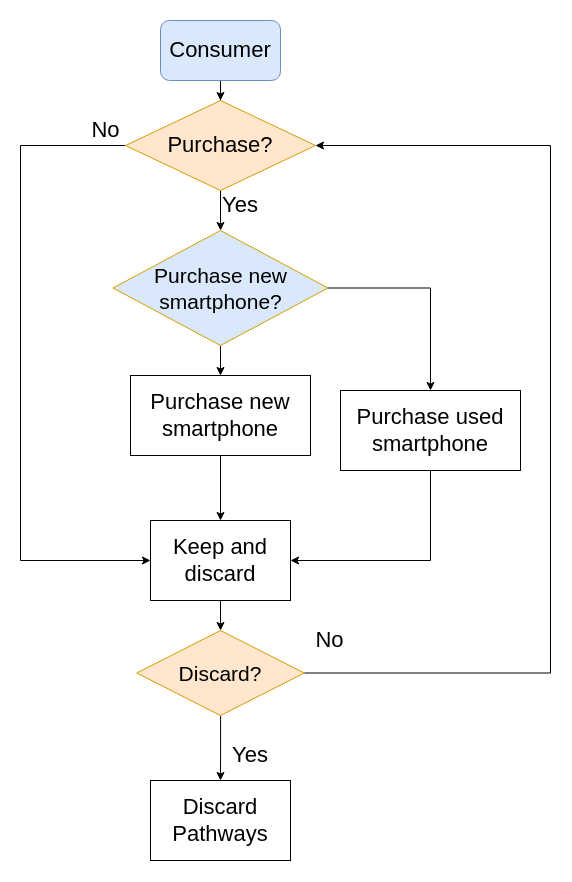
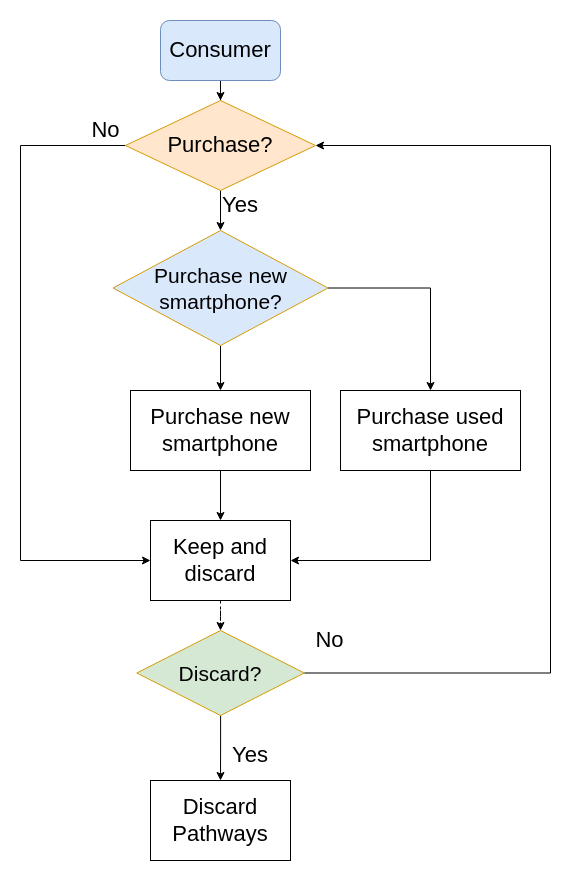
- <mxCell id="15" value="&lt;font style=&quot;font-size: 22px;&quot;&gt;Purchase new smartphone&lt;/font&gt;" style="rounded=0;whiteSpace=wrap;html=1;" vertex="1" parent="1"><mxGeometry x="130" y="375" width="180" height="80" as="geometry" /></mxCell>
+ <mxCell id="15" value="&lt;font style=&quot;font-size: 22px;&quot;&gt;Purchase new smartphone&lt;/font&gt;" style="rounded=0;whiteSpace=wrap;html=1;" vertex="1" parent="1"><mxGeometry x="130" y="390" width="180" height="80" as="geometry" /></mxCell>
- <mxCell id="7" style="edgeStyle=orthogonalEdgeStyle;rounded=0;orthogonalLoop=1;jettySize=auto;html=1;entryX=0.5;entryY=0;entryDx=0;entryDy=0;" edge="1" parent="1" source="8" target="21"><mxGeometry relative="1" as="geometry" /></mxCell>
+ <mxCell id="7" style="edgeStyle=orthogonalEdgeStyle;rounded=0;orthogonalLoop=1;jettySize=auto;html=1;entryX=0.5;entryY=0;entryDx=0;entryDy=0;dashed=1;" edge="1" parent="1" source="8" target="21"><mxGeometry relative="1" as="geometry" /></mxCell>
- <mxCell id="21" value="&lt;div&gt;&lt;span style=&quot;font-size: 21px; background-color: initial;&quot;&gt;Discard?&lt;/span&gt;&lt;br&gt;&lt;/div&gt;" style="rhombus;whiteSpace=wrap;html=1;fillColor=#ffe6cc;strokeColor=#d79b00;" vertex="1" parent="1"><mxGeometry x="136.25" y="630" width="167.5" height="85" as="geometry" /></mxCell>
+ <mxCell id="21" value="&lt;div&gt;&lt;span style=&quot;font-size: 21px; background-color: initial;&quot;&gt;Discard?&lt;/span&gt;&lt;br&gt;&lt;/div&gt;" style="rhombus;whiteSpace=wrap;html=1;fillColor=#d5e8d4;strokeColor=#d79b00;" vertex="1" parent="1"><mxGeometry x="136.25" y="630" width="167.5" height="85" as="geometry" /></mxCell>
